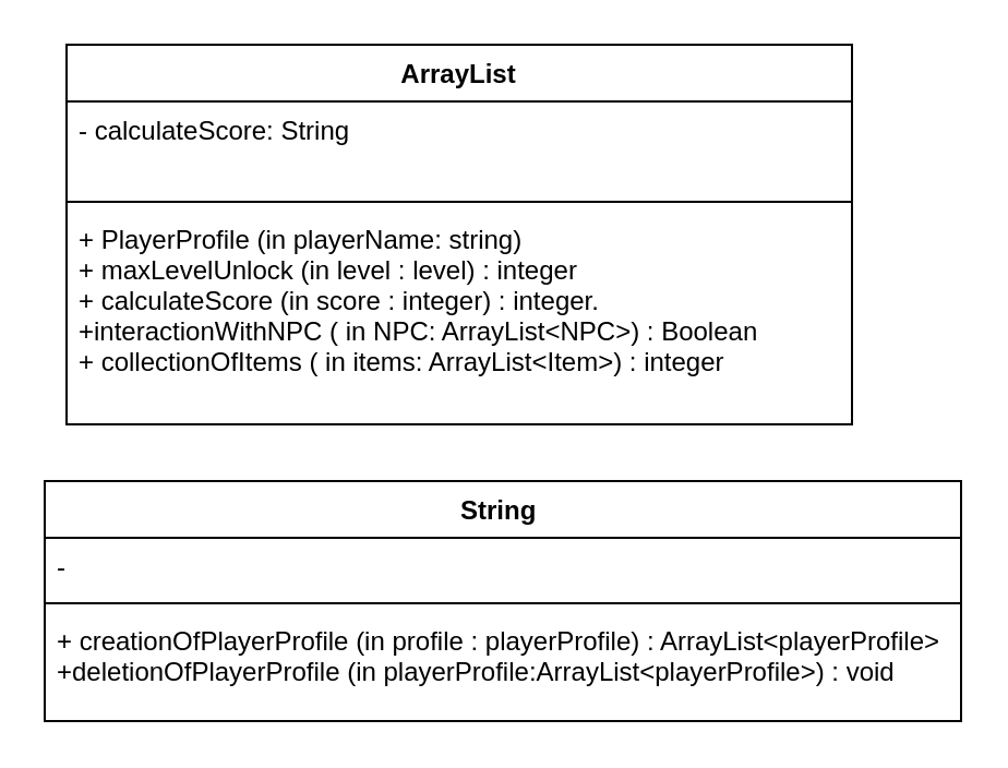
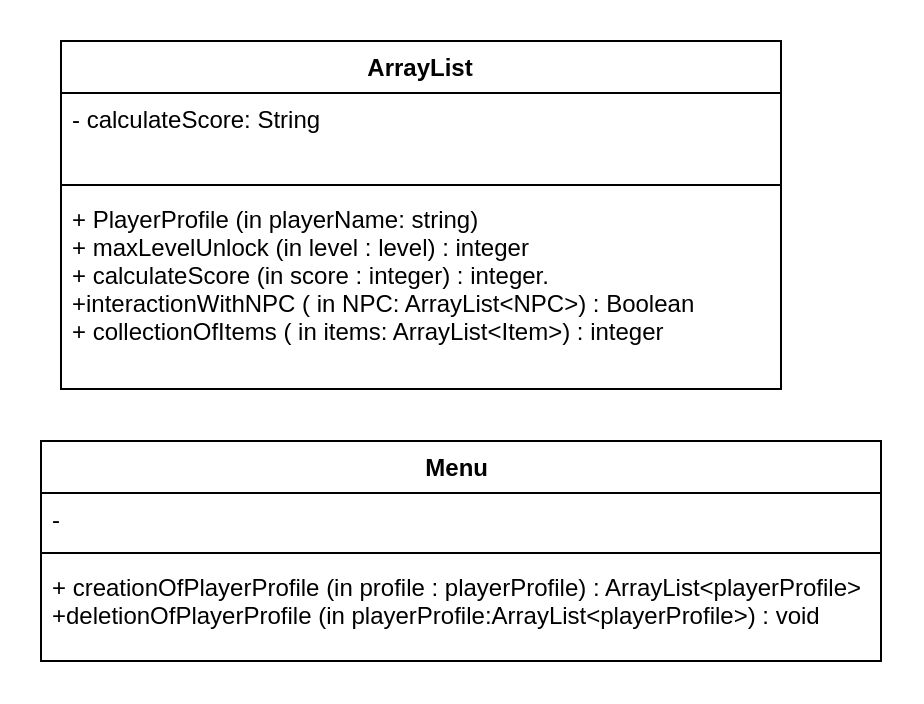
- <mxCell id="6" value="String " style="swimlane;fontStyle=1;align=center;verticalAlign=top;childLayout=stackLayout;horizontal=1;startSize=26;horizontalStack=0;resizeParent=1;resizeParentMax=0;resizeLast=0;collapsible=1;marginBottom=0;" parent="1" vertex="1"><mxGeometry x="20" y="220" width="420" height="110" as="geometry" /></mxCell>
+ <mxCell id="6" value="Menu " style="swimlane;fontStyle=1;align=center;verticalAlign=top;childLayout=stackLayout;horizontal=1;startSize=26;horizontalStack=0;resizeParent=1;resizeParentMax=0;resizeLast=0;collapsible=1;marginBottom=0;" parent="1" vertex="1"><mxGeometry x="20" y="220" width="420" height="110" as="geometry" /></mxCell>
